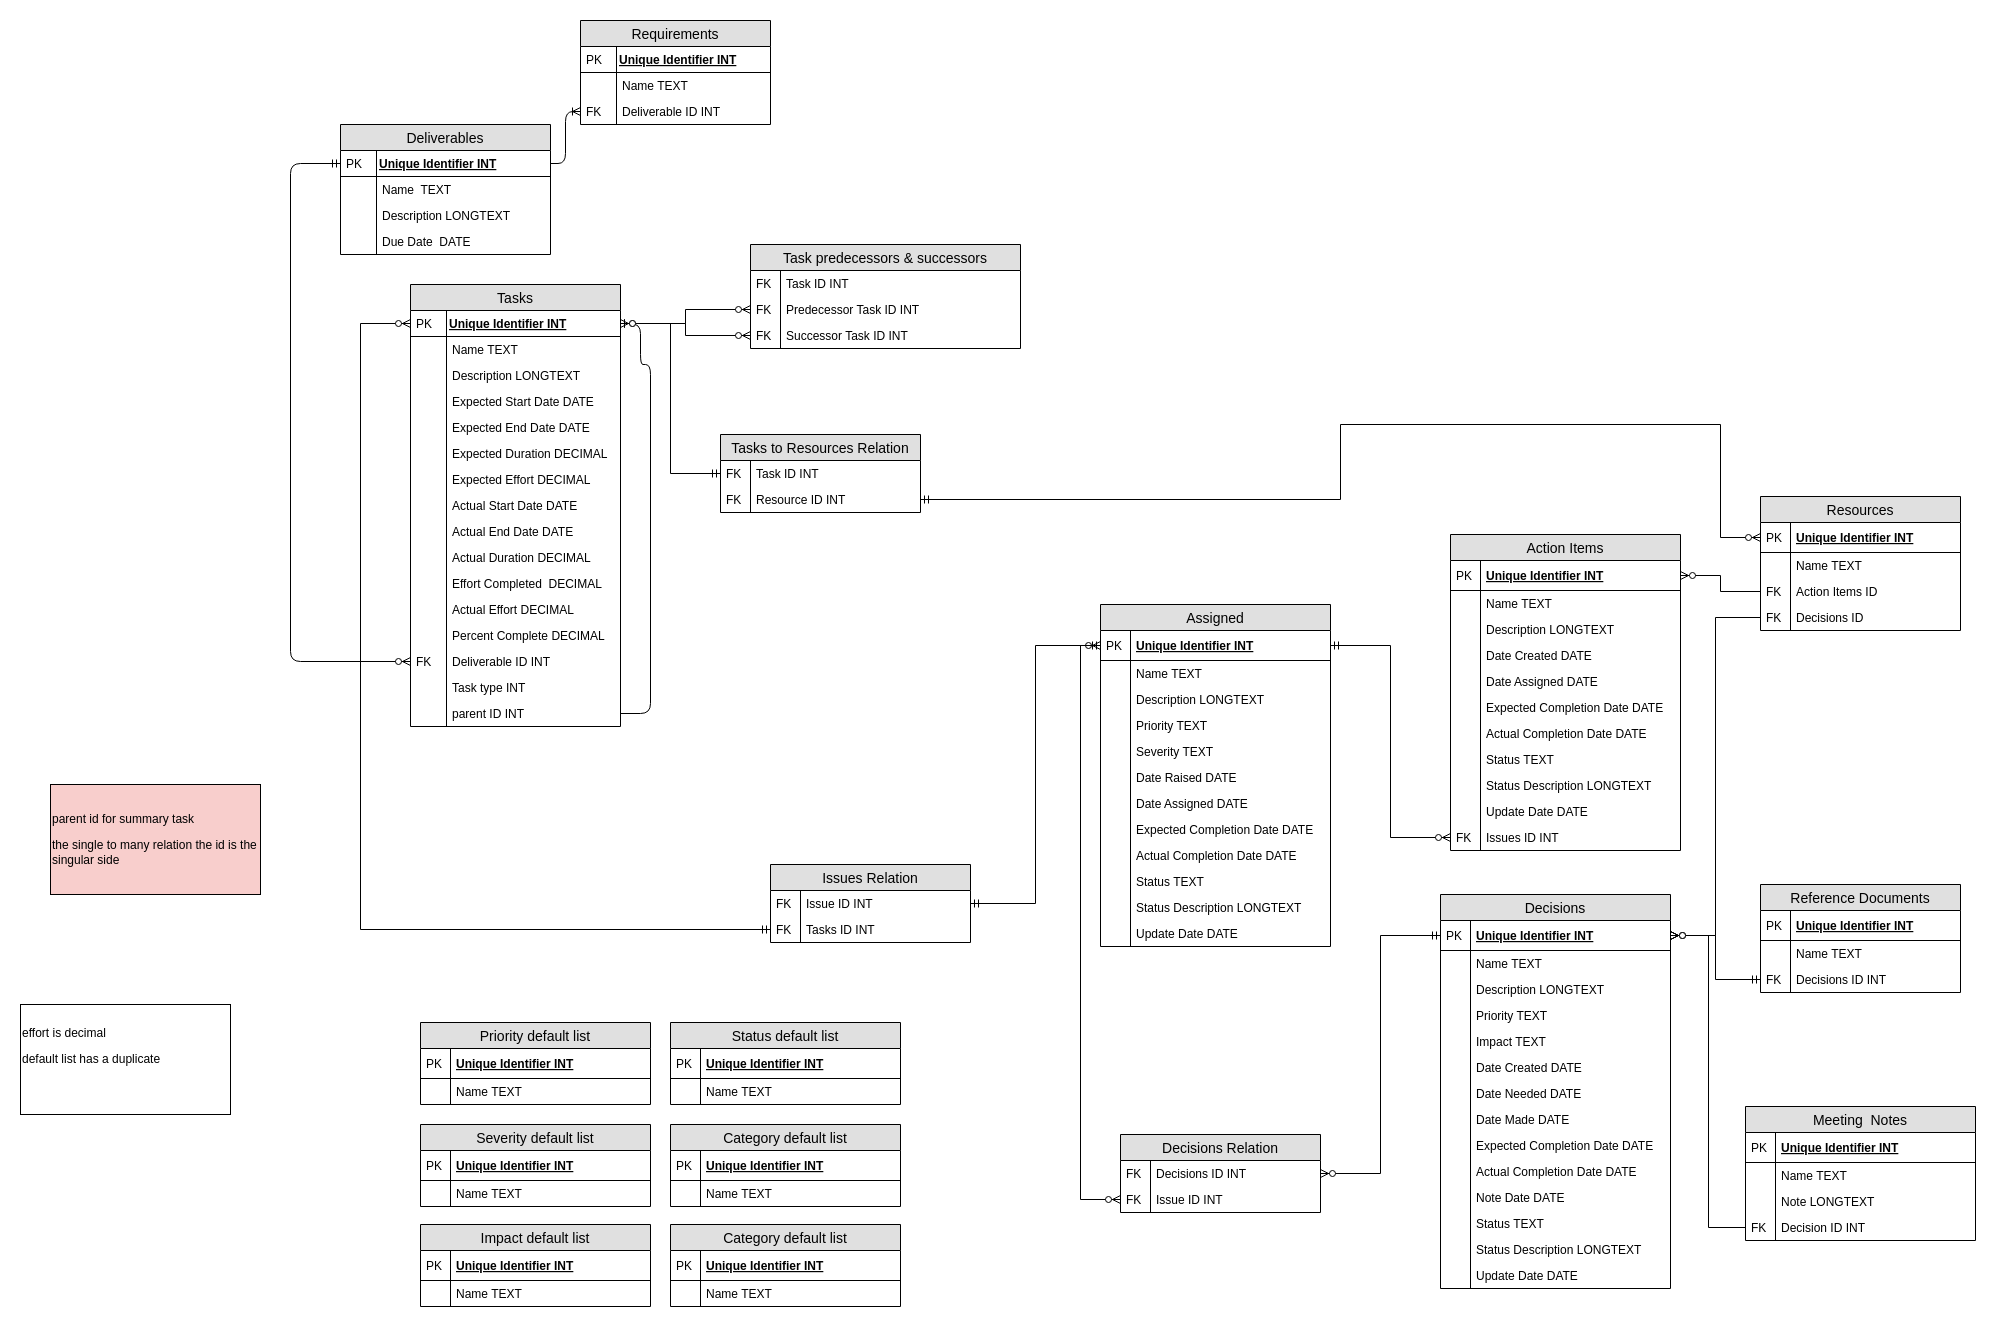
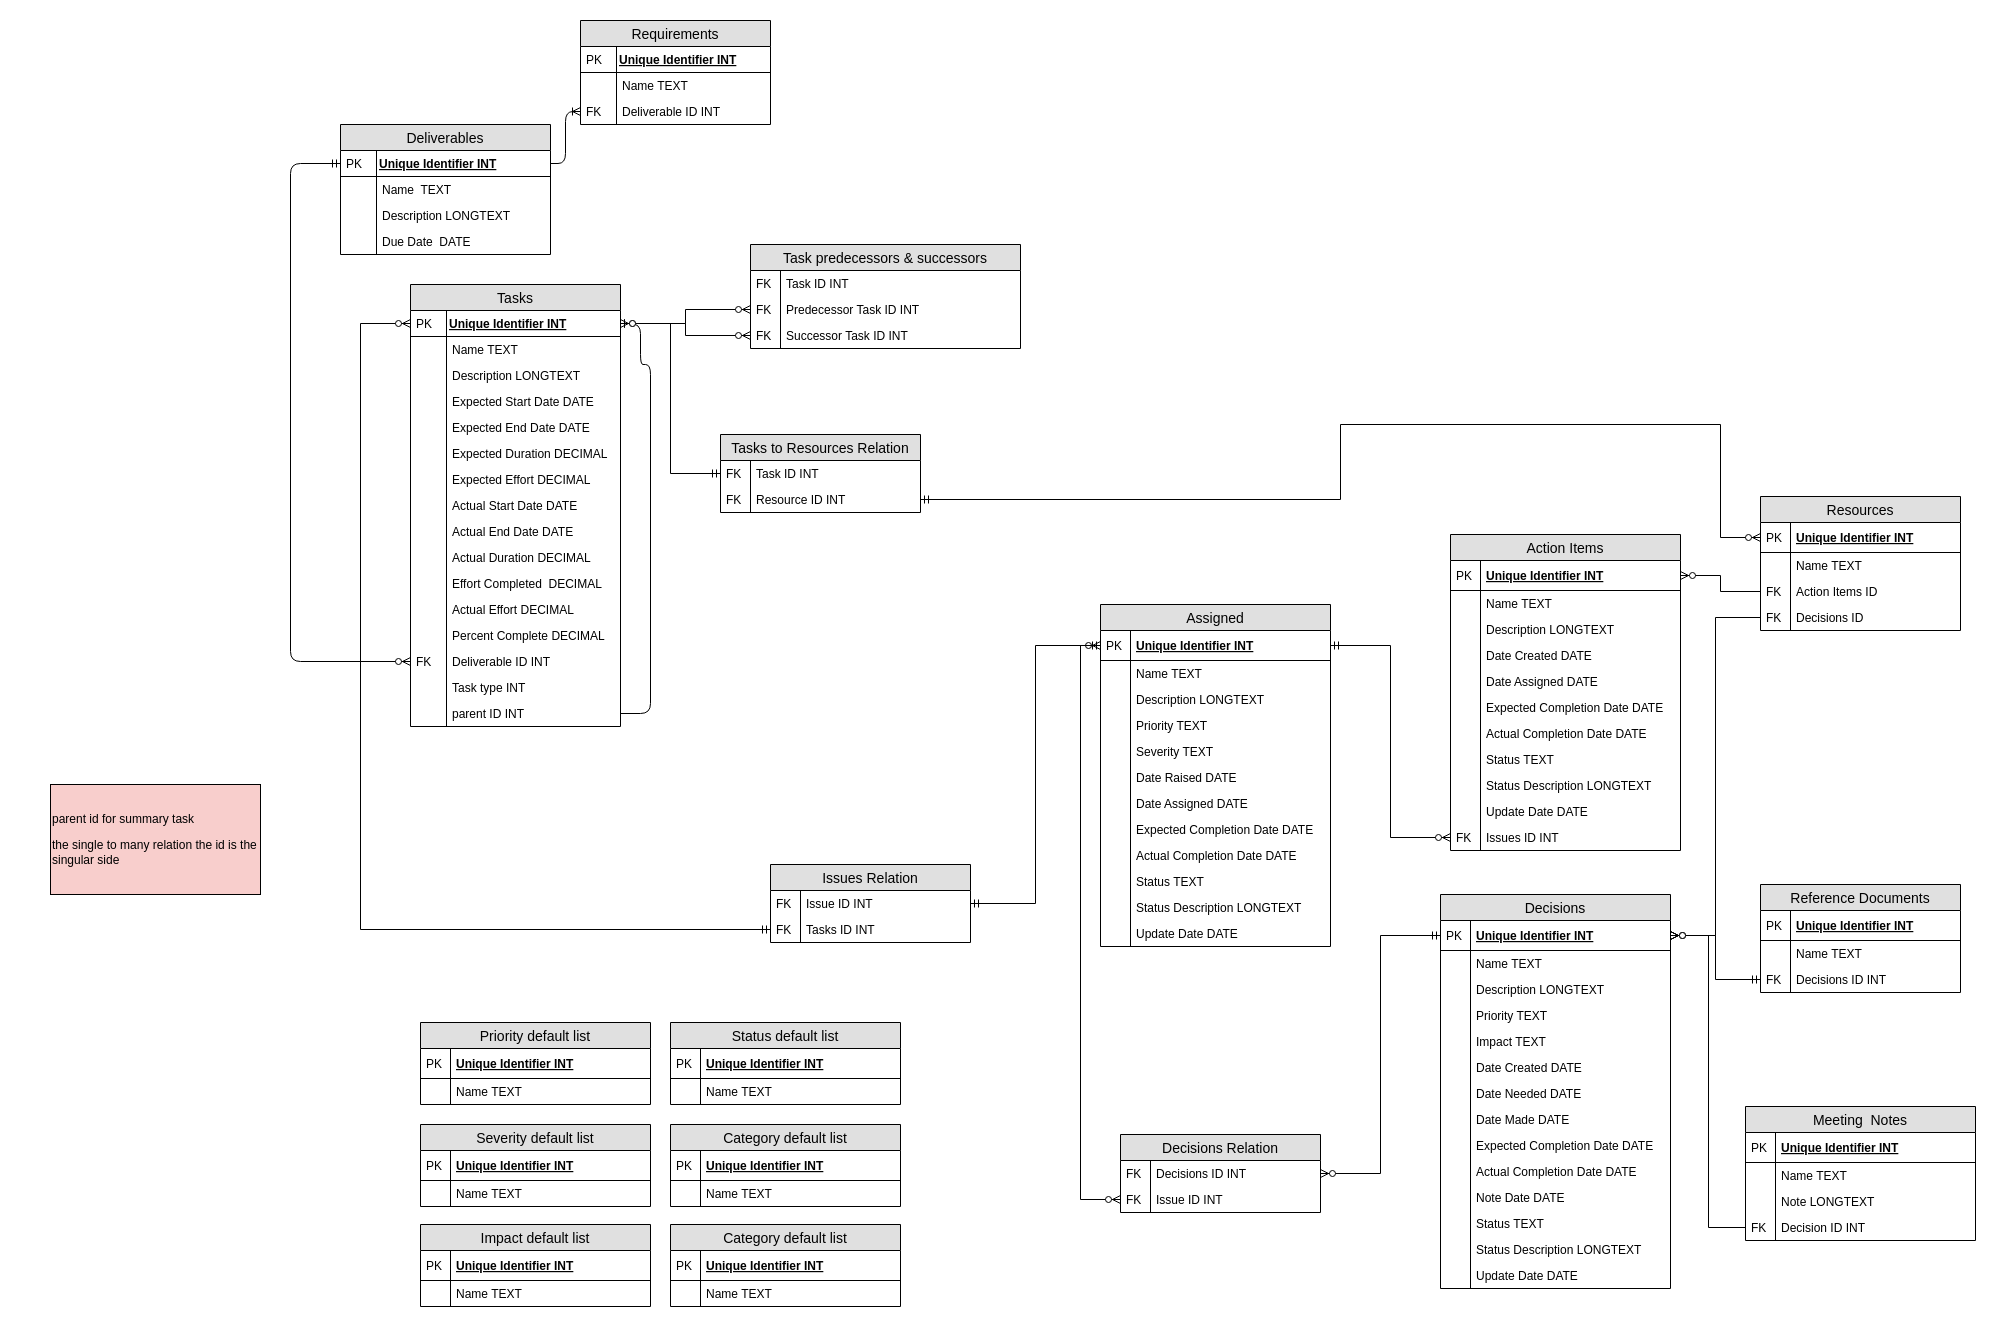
- <mxCell id="222" value="&lt;p class=&quot;Paragraph&quot;&gt;effort is decimal&amp;nbsp;&lt;/p&gt;&lt;p class=&quot;Paragraph&quot;&gt;default list has a duplicate&lt;/p&gt;&lt;p class=&quot;Paragraph&quot;&gt;&lt;br&gt;&lt;/p&gt;" style="rounded=0;whiteSpace=wrap;html=1;align=left;" parent="1" vertex="1"><mxGeometry x="20" y="1004" width="210" height="110" as="geometry" /></mxCell>
